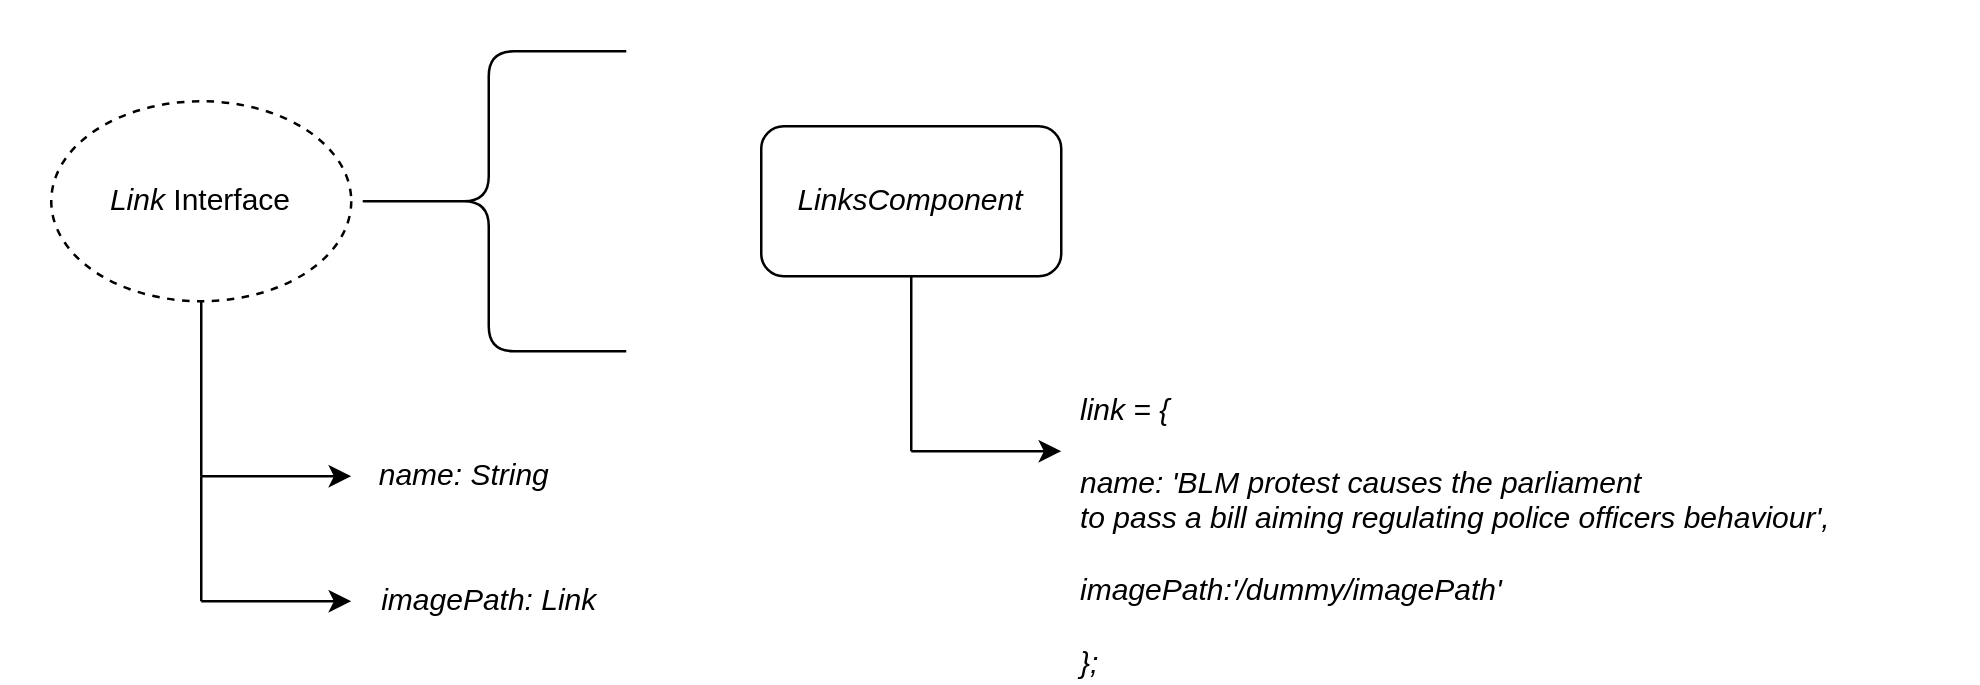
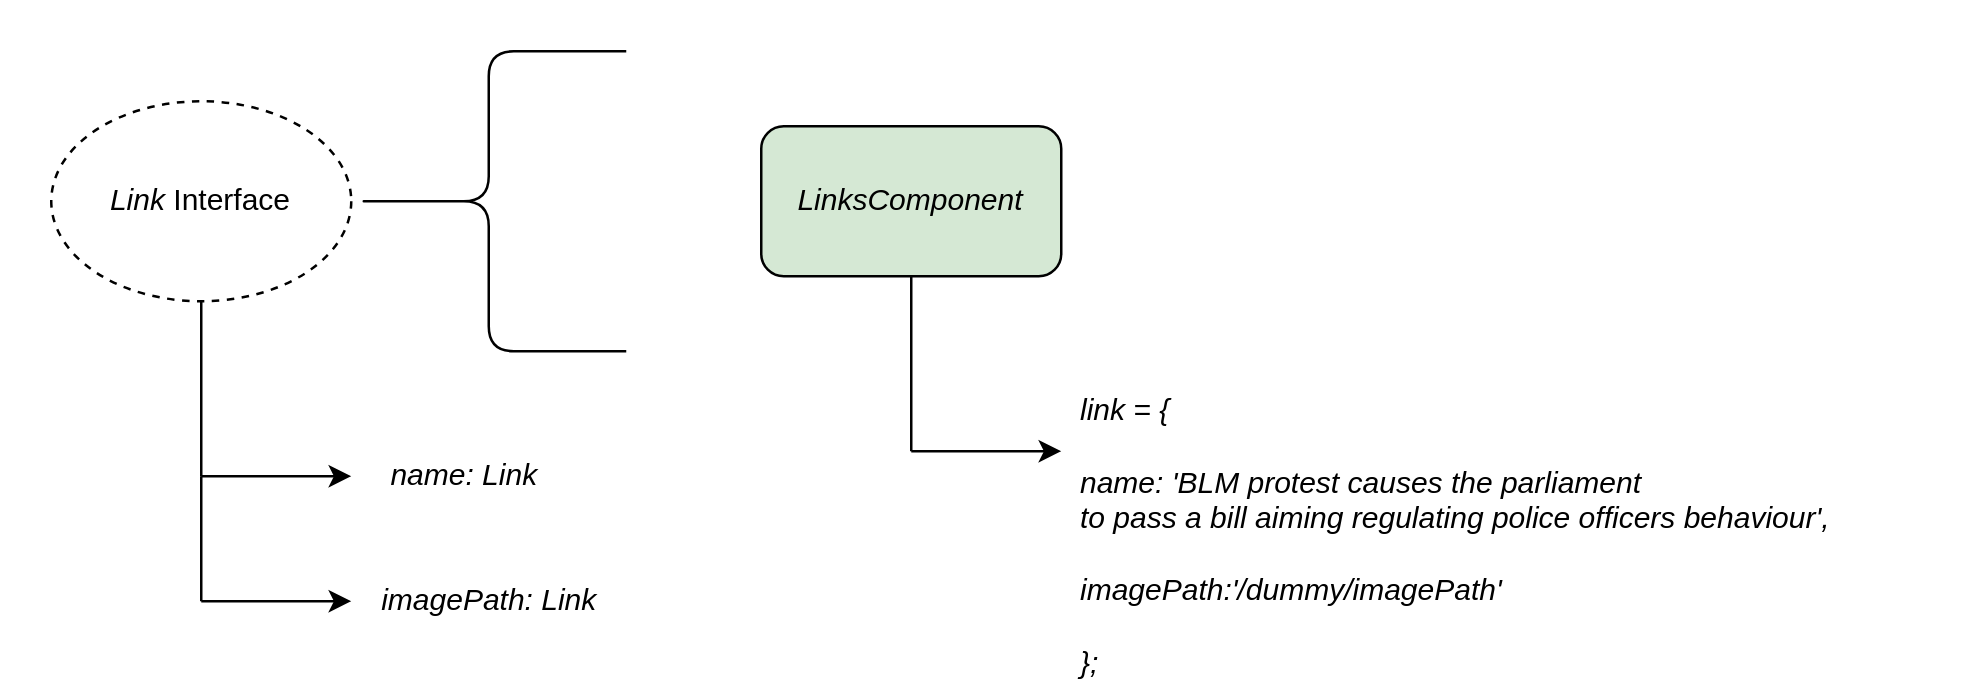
- <mxCell id="2" value="&lt;i&gt;LinksComponent&lt;/i&gt;" style="rounded=1;whiteSpace=wrap;html=1;" vertex="1" parent="1"><mxGeometry x="304" y="50" width="120" height="60" as="geometry" /></mxCell>
+ <mxCell id="2" value="&lt;i&gt;LinksComponent&lt;/i&gt;" style="rounded=1;whiteSpace=wrap;html=1;fillColor=#d5e8d4;" vertex="1" parent="1"><mxGeometry x="304" y="50" width="120" height="60" as="geometry" /></mxCell>
- <mxCell id="8" value="&lt;i&gt;name: String&lt;/i&gt;" style="text;html=1;align=center;verticalAlign=middle;resizable=0;points=[];autosize=1;strokeColor=none;" vertex="1" parent="1"><mxGeometry x="145" y="180" width="80" height="20" as="geometry" /></mxCell>
+ <mxCell id="8" value="&lt;i&gt;name: Link&lt;/i&gt;" style="text;html=1;align=center;verticalAlign=middle;resizable=0;points=[];autosize=1;strokeColor=none;" vertex="1" parent="1"><mxGeometry x="145" y="180" width="80" height="20" as="geometry" /></mxCell>
